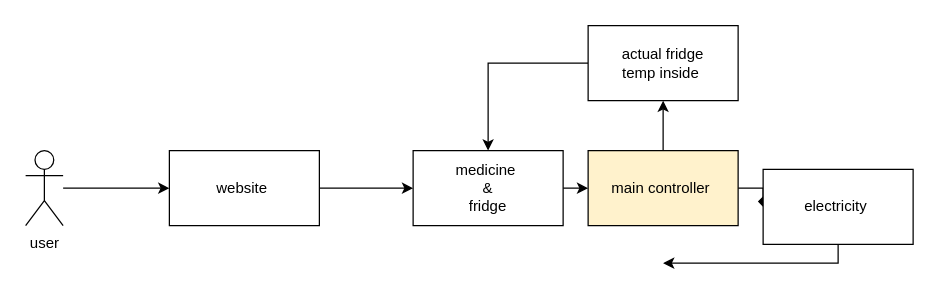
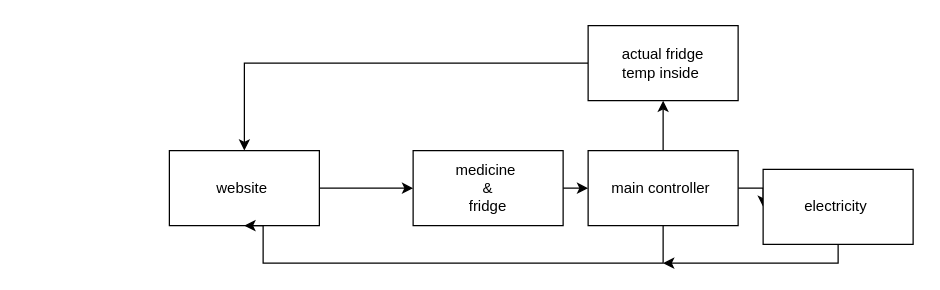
- <mxCell id="12" style="edgeStyle=orthogonalEdgeStyle;rounded=0;orthogonalLoop=1;jettySize=auto;html=1;entryX=0.5;entryY=0;entryDx=0;entryDy=0;" edge="1" parent="1" source="13" target="7"><mxGeometry relative="1" as="geometry" /></mxCell>
+ <mxCell id="12" style="edgeStyle=orthogonalEdgeStyle;rounded=0;orthogonalLoop=1;jettySize=auto;html=1;" edge="1" parent="1" source="13" target="5"><mxGeometry relative="1" as="geometry" /></mxCell>
- <mxCell id="3" value="user&lt;div&gt;&lt;br&gt;&lt;/div&gt;" style="shape=umlActor;verticalLabelPosition=bottom;verticalAlign=top;html=1;outlineConnect=0;" vertex="1" parent="1"><mxGeometry x="20" y="120" width="30" height="60" as="geometry" /></mxCell>
- <mxCell id="2" style="edgeStyle=orthogonalEdgeStyle;rounded=0;orthogonalLoop=1;jettySize=auto;html=1;" edge="1" parent="1" source="3" target="5"><mxGeometry relative="1" as="geometry" /></mxCell>
- <mxCell id="11" value="main controller&amp;nbsp;" style="rounded=0;whiteSpace=wrap;html=1;fillColor=#fff2cc;" vertex="1" parent="1"><mxGeometry x="470" y="120" width="120" height="60" as="geometry" /></mxCell>
+ <mxCell id="11" value="main controller&amp;nbsp;" style="rounded=0;whiteSpace=wrap;html=1;" vertex="1" parent="1"><mxGeometry x="470" y="120" width="120" height="60" as="geometry" /></mxCell>
- <mxCell id="10" style="edgeStyle=orthogonalEdgeStyle;rounded=0;orthogonalLoop=1;jettySize=auto;html=1;entryX=0;entryY=0.5;entryDx=0;entryDy=0;endArrow=diamond;" edge="1" parent="1" source="11" target="15"><mxGeometry relative="1" as="geometry" /></mxCell>
+ <mxCell id="10" style="edgeStyle=orthogonalEdgeStyle;rounded=0;orthogonalLoop=1;jettySize=auto;html=1;entryX=0;entryY=0.5;entryDx=0;entryDy=0;" edge="1" parent="1" source="11" target="15"><mxGeometry relative="1" as="geometry" /></mxCell>
+ <mxCell id="9" style="edgeStyle=orthogonalEdgeStyle;rounded=0;orthogonalLoop=1;jettySize=auto;html=1;exitX=0.5;exitY=1;exitDx=0;exitDy=0;entryX=0.5;entryY=1;entryDx=0;entryDy=0;" edge="1" parent="1" source="11" target="5"><mxGeometry relative="1" as="geometry"><Array as="points"><mxPoint x="530" y="210" /><mxPoint x="210" y="210" /></Array></mxGeometry></mxCell>
